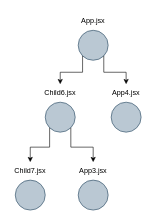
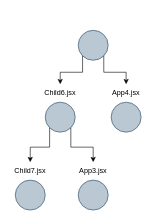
- <mxCell id="4" value="App.jsx" style="text;html=1;strokeColor=none;fillColor=none;align=center;verticalAlign=middle;whiteSpace=wrap;rounded=0;" vertex="1" parent="2"><mxGeometry width="60" height="30" as="geometry" /></mxCell>
